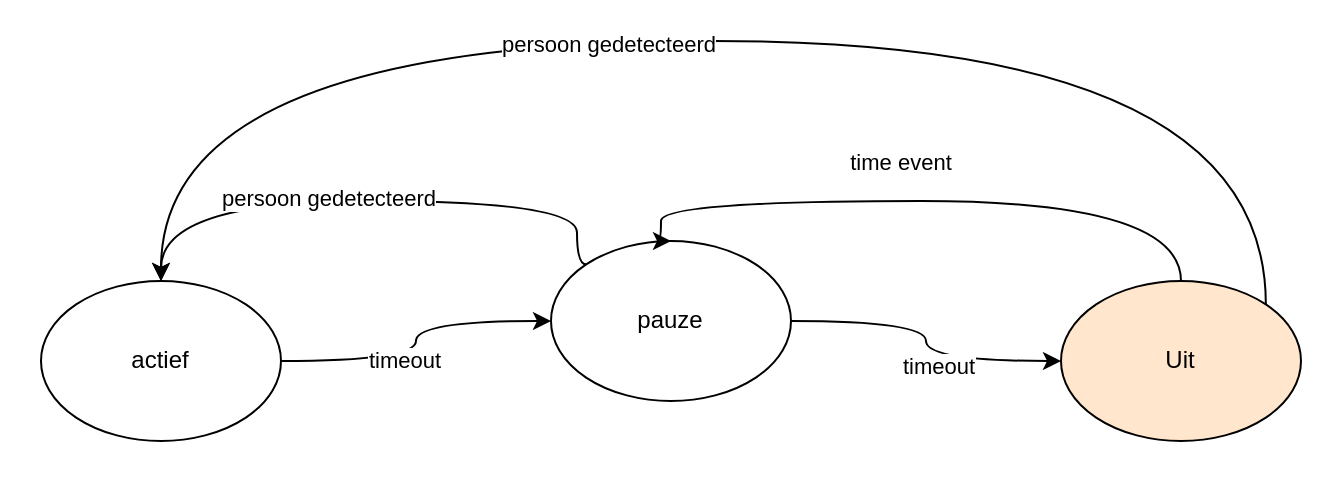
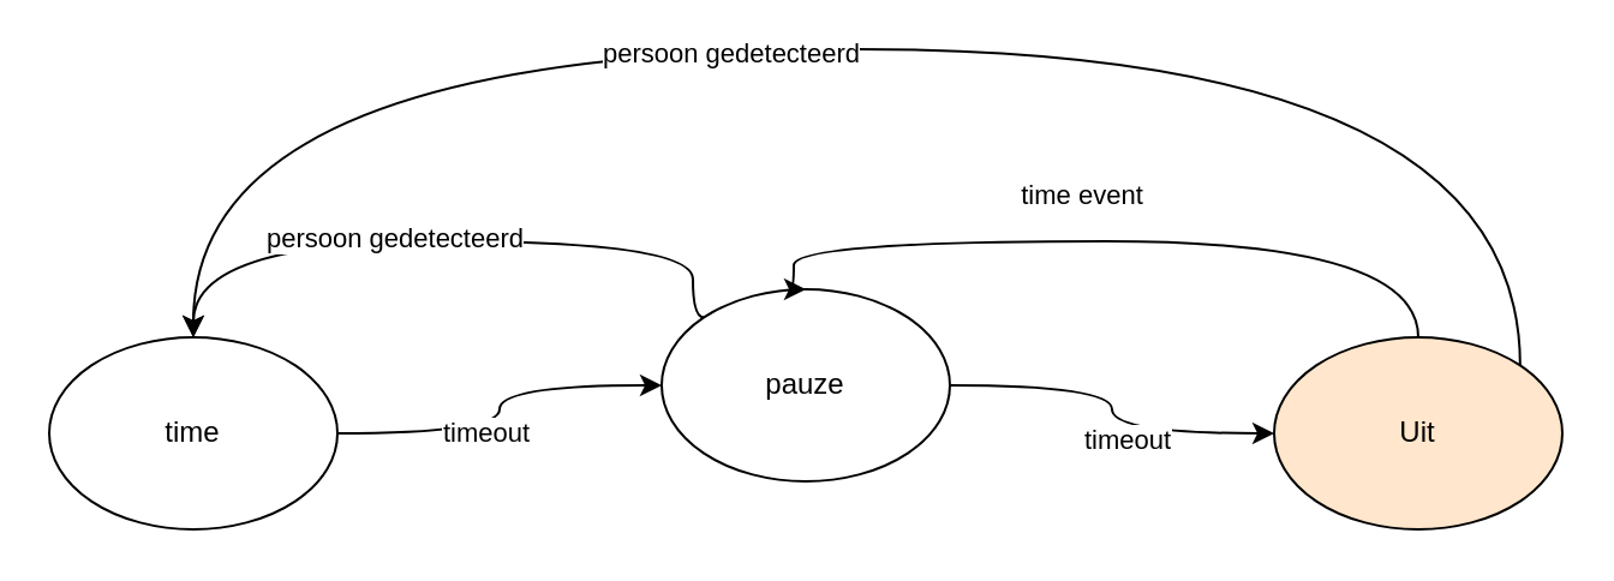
- <mxCell id="4" value="actief" style="ellipse;whiteSpace=wrap;html=1;" vertex="1" parent="1"><mxGeometry x="20" y="140" width="120" height="80" as="geometry" /></mxCell>
+ <mxCell id="4" value="time" style="ellipse;whiteSpace=wrap;html=1;" vertex="1" parent="1"><mxGeometry x="20" y="140" width="120" height="80" as="geometry" /></mxCell>
